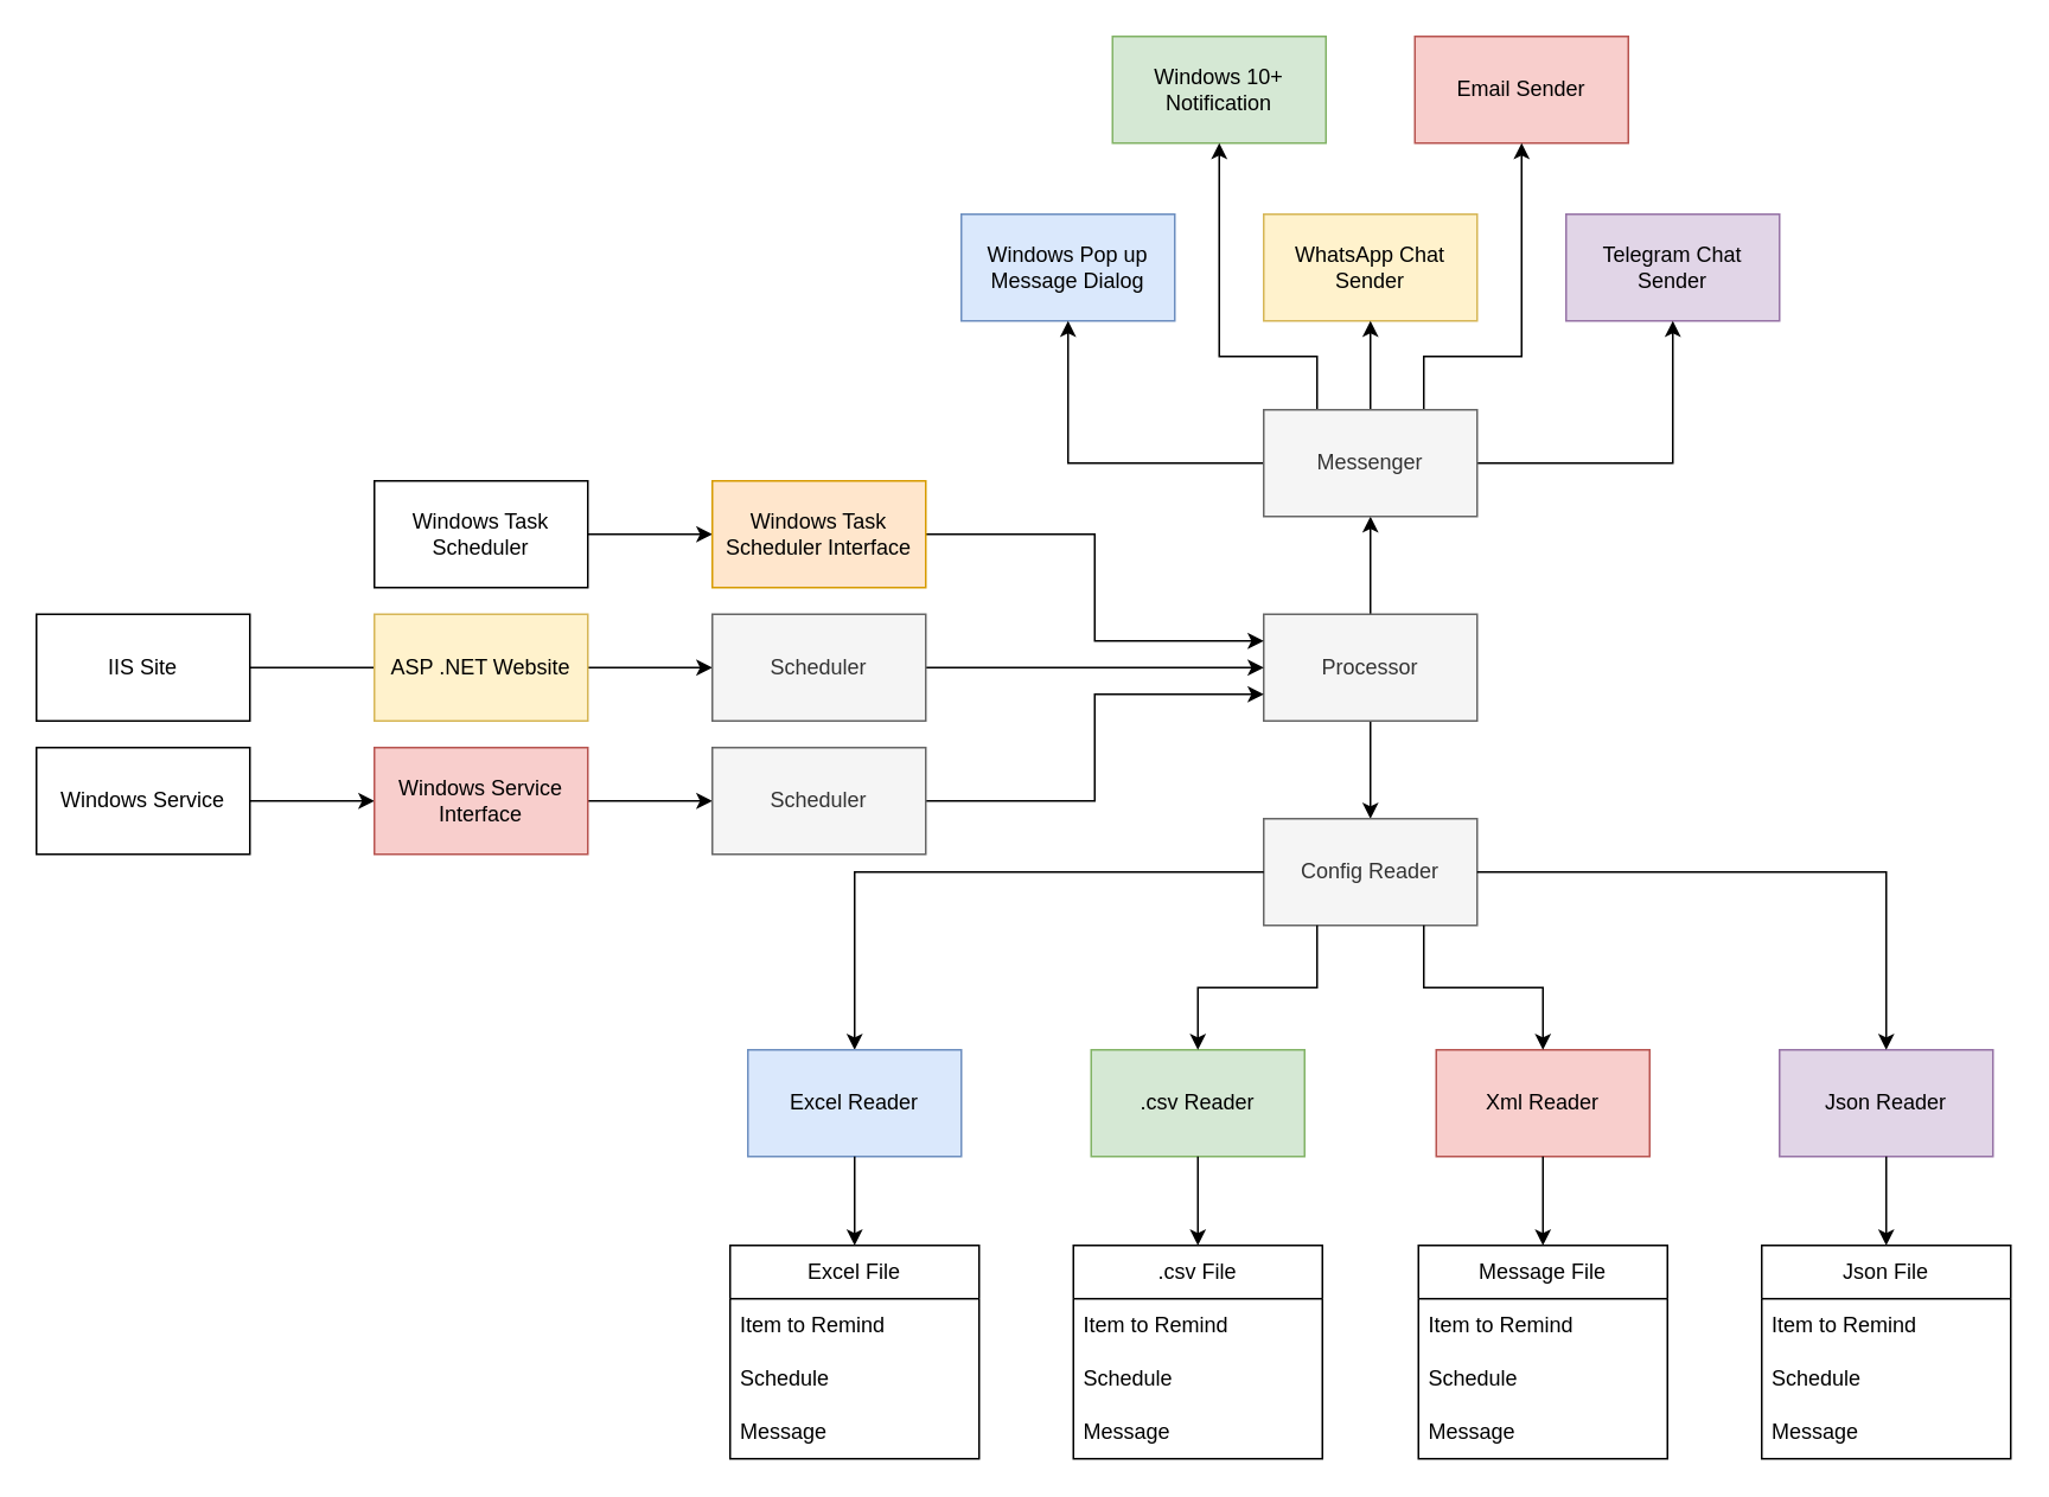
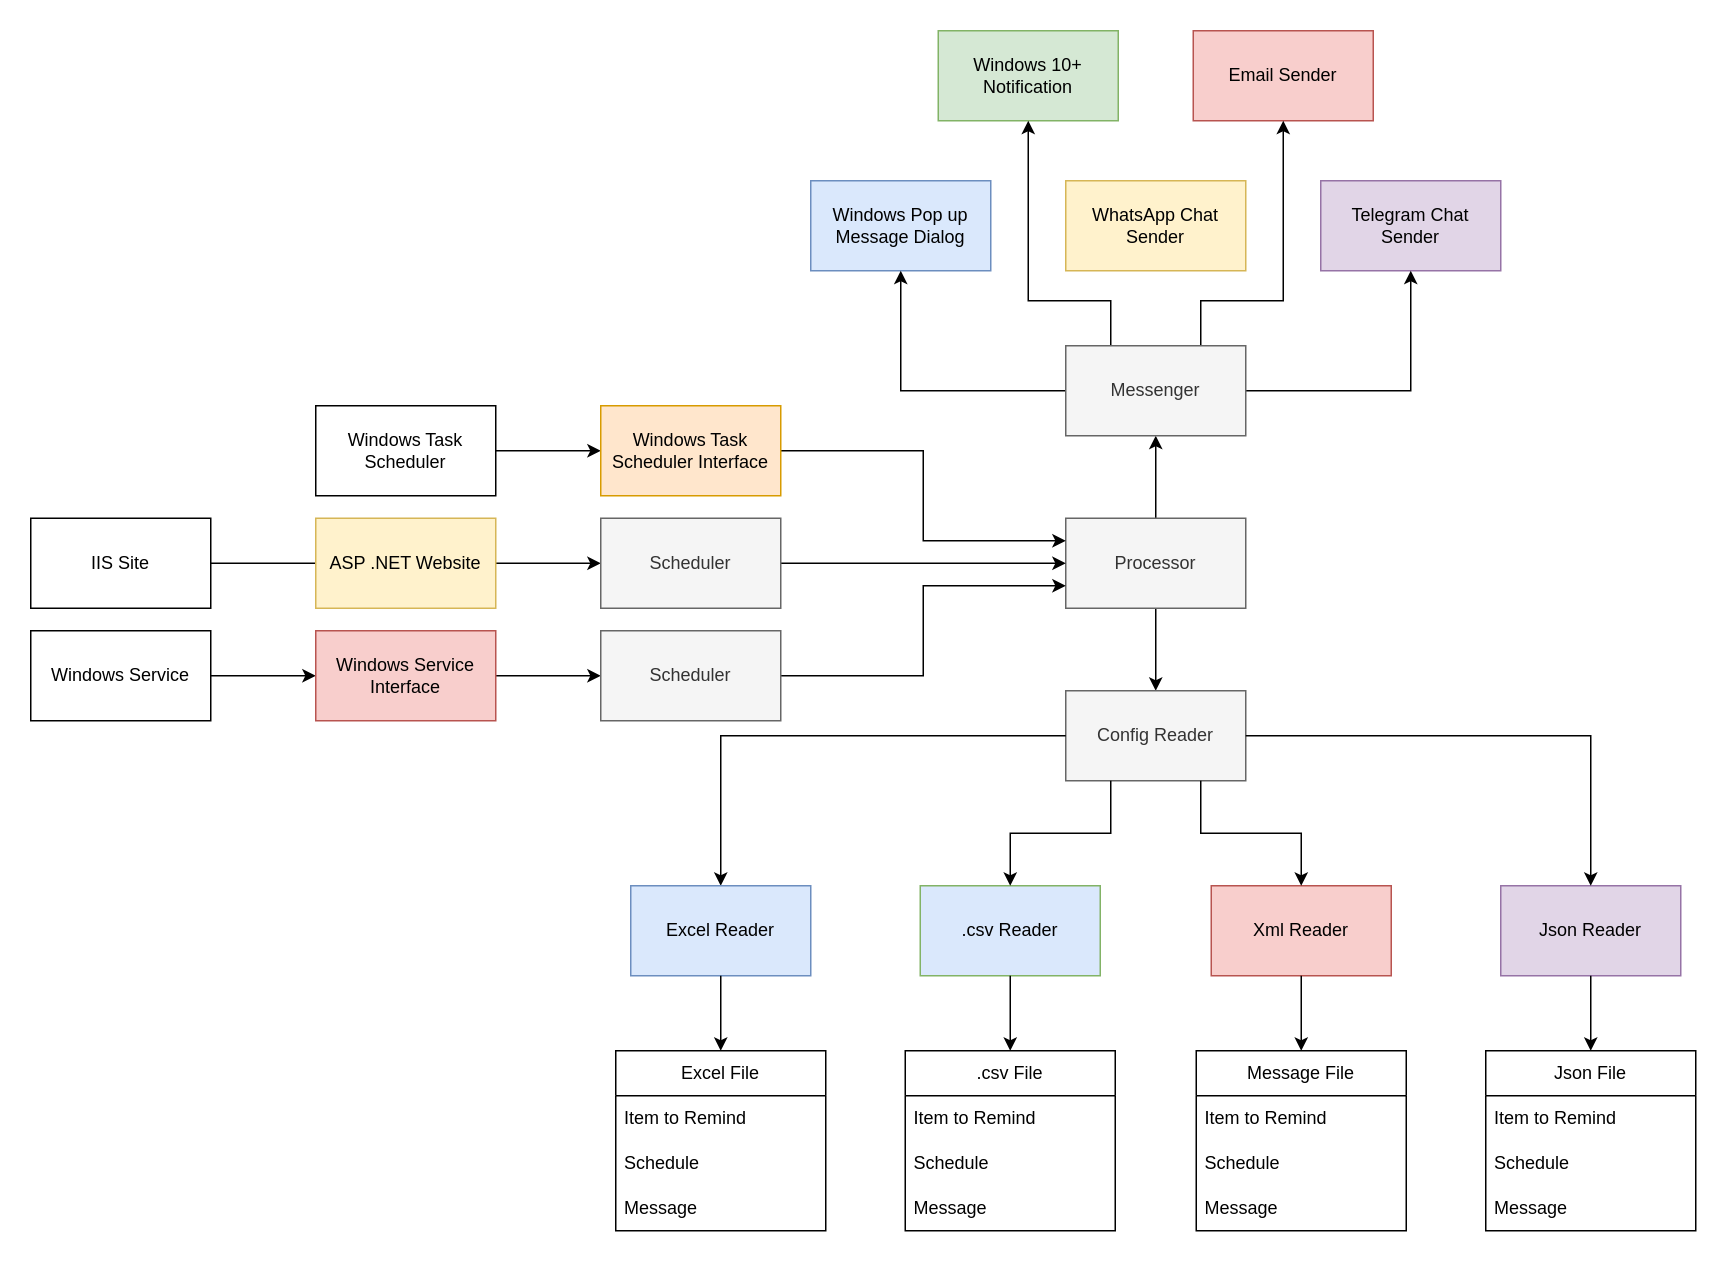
- <mxCell id="19" style="edgeStyle=orthogonalEdgeStyle;rounded=0;html=1;exitX=0.5;exitY=0;exitDx=0;exitDy=0;" edge="1" parent="11" source="24" target="15"><mxGeometry relative="1" as="geometry" /></mxCell>
- <mxCell id="45" value=".csv Reader" style="rounded=0;whiteSpace=wrap;html=1;fillColor=#d5e8d4;strokeColor=#82b366;" vertex="1" parent="44"><mxGeometry x="10" width="120" height="60" as="geometry" /></mxCell>
+ <mxCell id="45" value=".csv Reader" style="rounded=0;whiteSpace=wrap;html=1;fillColor=#dae8fc;strokeColor=#82b366;" vertex="1" parent="44"><mxGeometry x="10" width="120" height="60" as="geometry" /></mxCell>
